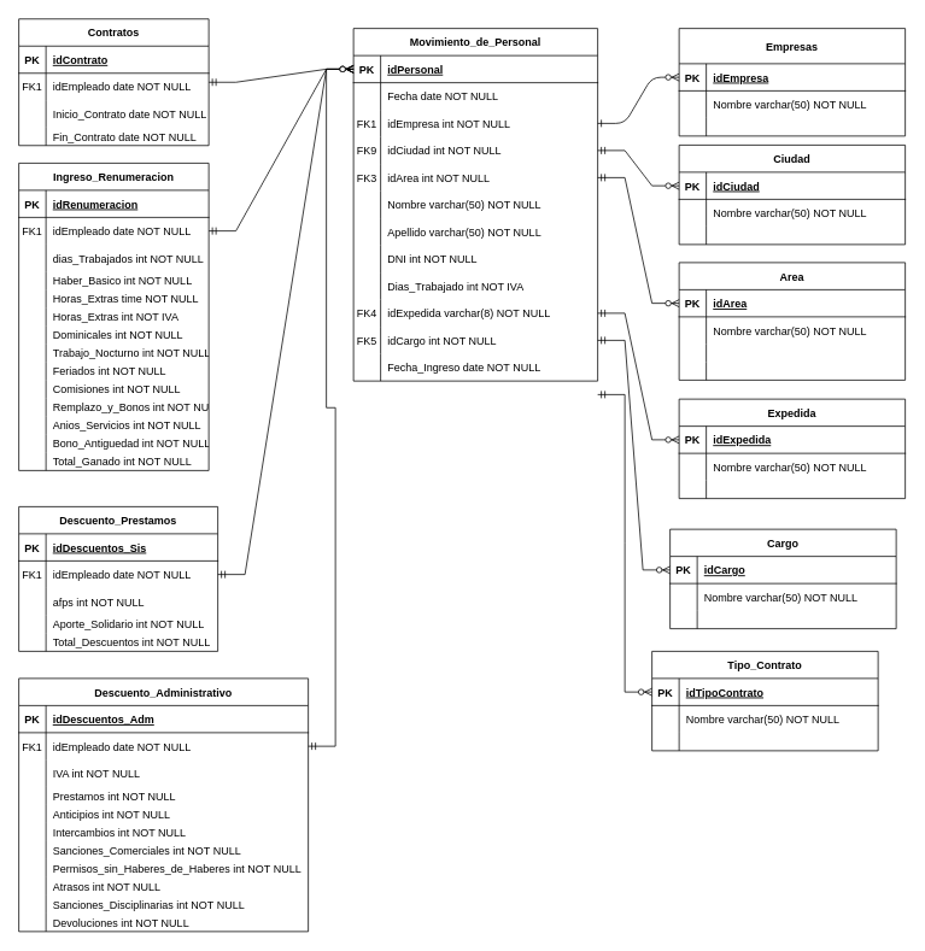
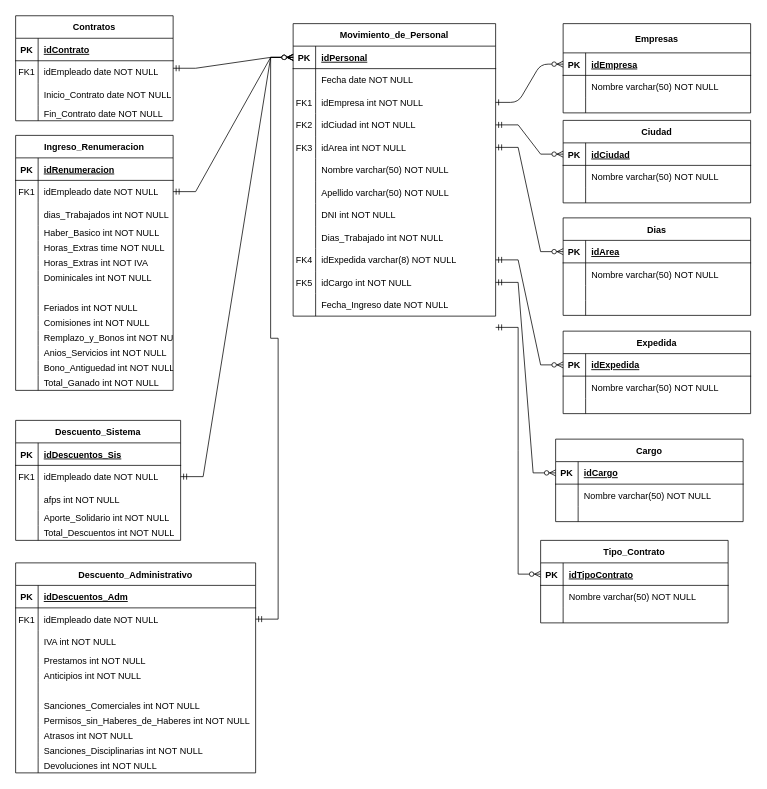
- <mxCell id="23" value="FK9" style="shape=partialRectangle;overflow=hidden;connectable=0;fillColor=none;top=0;left=0;bottom=0;right=0;" parent="22" vertex="1"><mxGeometry width="30" height="30" as="geometry"><mxRectangle width="30" height="30" as="alternateBounds" /></mxGeometry></mxCell>
+ <mxCell id="23" value="FK2" style="shape=partialRectangle;overflow=hidden;connectable=0;fillColor=none;top=0;left=0;bottom=0;right=0;" parent="22" vertex="1"><mxGeometry width="30" height="30" as="geometry"><mxRectangle width="30" height="30" as="alternateBounds" /></mxGeometry></mxCell>
- <mxCell id="60" value="Area" style="shape=table;startSize=30;container=1;collapsible=1;childLayout=tableLayout;fixedRows=1;rowLines=0;fontStyle=1;align=center;resizeLast=1;" parent="1" vertex="1"><mxGeometry x="750" y="290" width="250" height="130" as="geometry" /></mxCell>
+ <mxCell id="60" value="Dias" style="shape=table;startSize=30;container=1;collapsible=1;childLayout=tableLayout;fixedRows=1;rowLines=0;fontStyle=1;align=center;resizeLast=1;" parent="1" vertex="1"><mxGeometry x="750" y="290" width="250" height="130" as="geometry" /></mxCell>
- <mxCell id="39" value="Dias_Trabajado int NOT IVA" style="shape=partialRectangle;overflow=hidden;connectable=0;fillColor=none;top=0;left=0;bottom=0;right=0;align=left;spacingLeft=6;" parent="37" vertex="1"><mxGeometry x="30" width="240" height="30" as="geometry"><mxRectangle width="240" height="30" as="alternateBounds" /></mxGeometry></mxCell>
+ <mxCell id="39" value="Dias_Trabajado int NOT NULL" style="shape=partialRectangle;overflow=hidden;connectable=0;fillColor=none;top=0;left=0;bottom=0;right=0;align=left;spacingLeft=6;" parent="37" vertex="1"><mxGeometry x="30" width="240" height="30" as="geometry"><mxRectangle width="240" height="30" as="alternateBounds" /></mxGeometry></mxCell>
- <mxCell id="146" value="Trabajo_Nocturno int NOT NULL" style="shape=partialRectangle;overflow=hidden;connectable=0;fillColor=none;top=0;left=0;bottom=0;right=0;align=left;spacingLeft=6;" vertex="1" parent="144"><mxGeometry x="30" width="180" height="20" as="geometry"><mxRectangle width="180" height="20" as="alternateBounds" /></mxGeometry></mxCell>
- <mxCell id="165" value="Descuento_Prestamos" style="shape=table;startSize=30;container=1;collapsible=1;childLayout=tableLayout;fixedRows=1;rowLines=0;fontStyle=1;align=center;resizeLast=1;" vertex="1" parent="1"><mxGeometry x="20" y="560" width="220" height="160" as="geometry" /></mxCell>
+ <mxCell id="165" value="Descuento_Sistema" style="shape=table;startSize=30;container=1;collapsible=1;childLayout=tableLayout;fixedRows=1;rowLines=0;fontStyle=1;align=center;resizeLast=1;" vertex="1" parent="1"><mxGeometry x="20" y="560" width="220" height="160" as="geometry" /></mxCell>
- <mxCell id="199" value="Intercambios int NOT NULL" style="shape=partialRectangle;overflow=hidden;connectable=0;fillColor=none;top=0;left=0;bottom=0;right=0;align=left;spacingLeft=6;" vertex="1" parent="197"><mxGeometry x="30" width="290" height="20" as="geometry"><mxRectangle width="290" height="20" as="alternateBounds" /></mxGeometry></mxCell>
